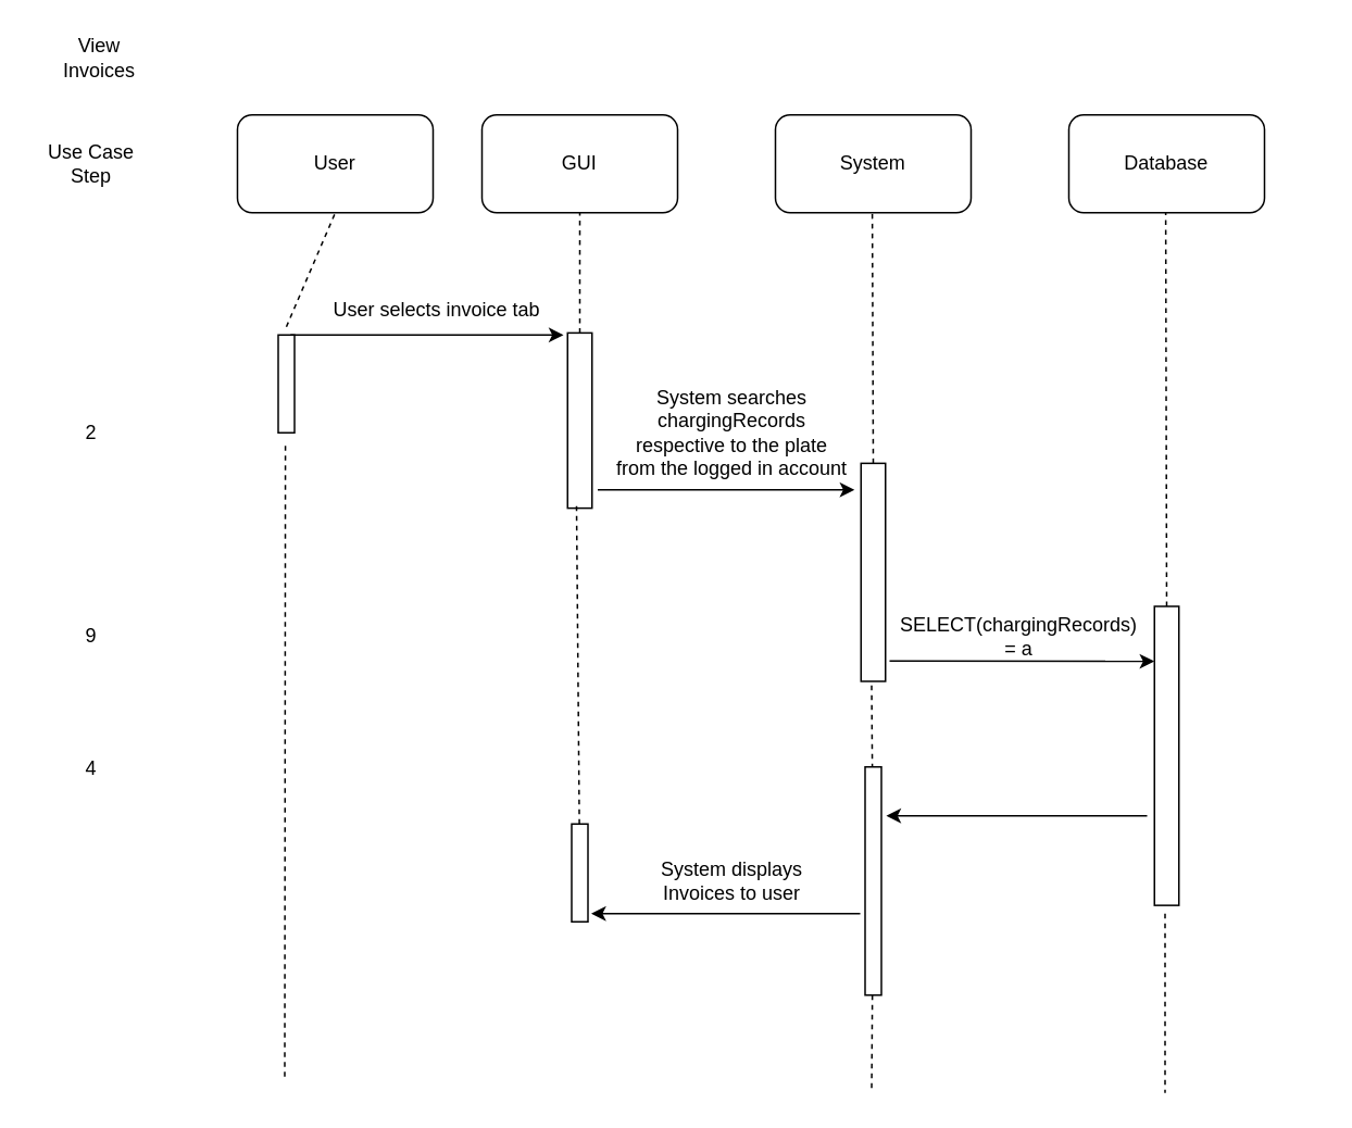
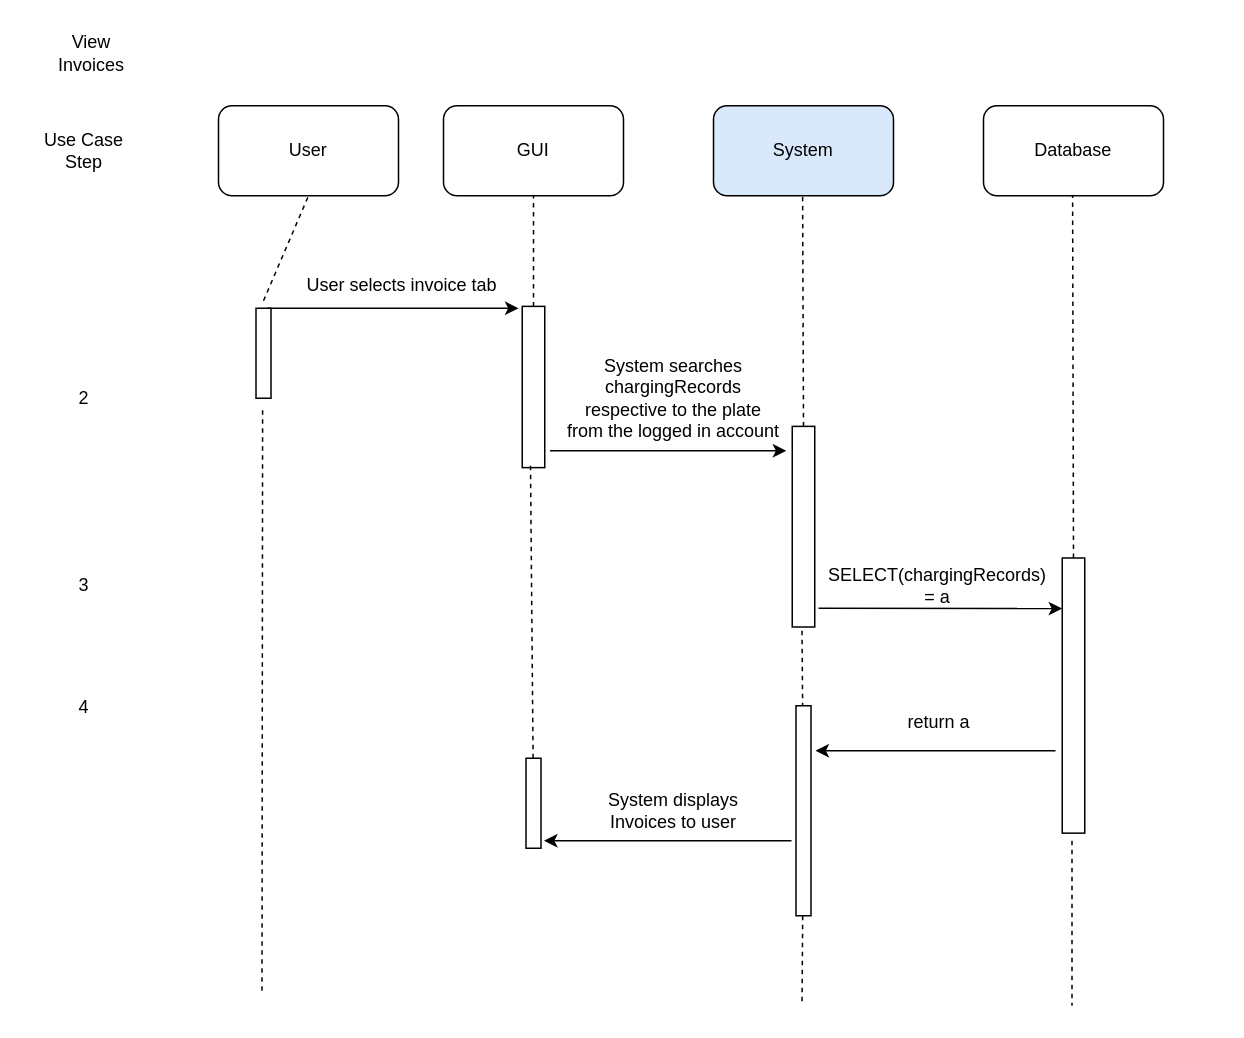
- <mxCell id="4" value="System" style="rounded=1;whiteSpace=wrap;html=1;" parent="1" vertex="1"><mxGeometry x="475" y="70" width="120" height="60" as="geometry" /></mxCell>
+ <mxCell id="4" value="System" style="rounded=1;whiteSpace=wrap;html=1;fillColor=#dae8fc;" parent="1" vertex="1"><mxGeometry x="475" y="70" width="120" height="60" as="geometry" /></mxCell>
- <mxCell id="32" value="9" style="text;html=1;align=center;verticalAlign=middle;resizable=0;points=[];autosize=1;" parent="1" vertex="1"><mxGeometry x="45" y="380" width="20" height="20" as="geometry" /></mxCell>
+ <mxCell id="32" value="3" style="text;html=1;align=center;verticalAlign=middle;resizable=0;points=[];autosize=1;" parent="1" vertex="1"><mxGeometry x="45" y="380" width="20" height="20" as="geometry" /></mxCell>
+ <mxCell id="29" value="return a" style="text;html=1;align=center;verticalAlign=middle;resizable=0;points=[];autosize=1;" parent="1" vertex="1"><mxGeometry x="595" y="470.71" width="60" height="20" as="geometry" /></mxCell>
